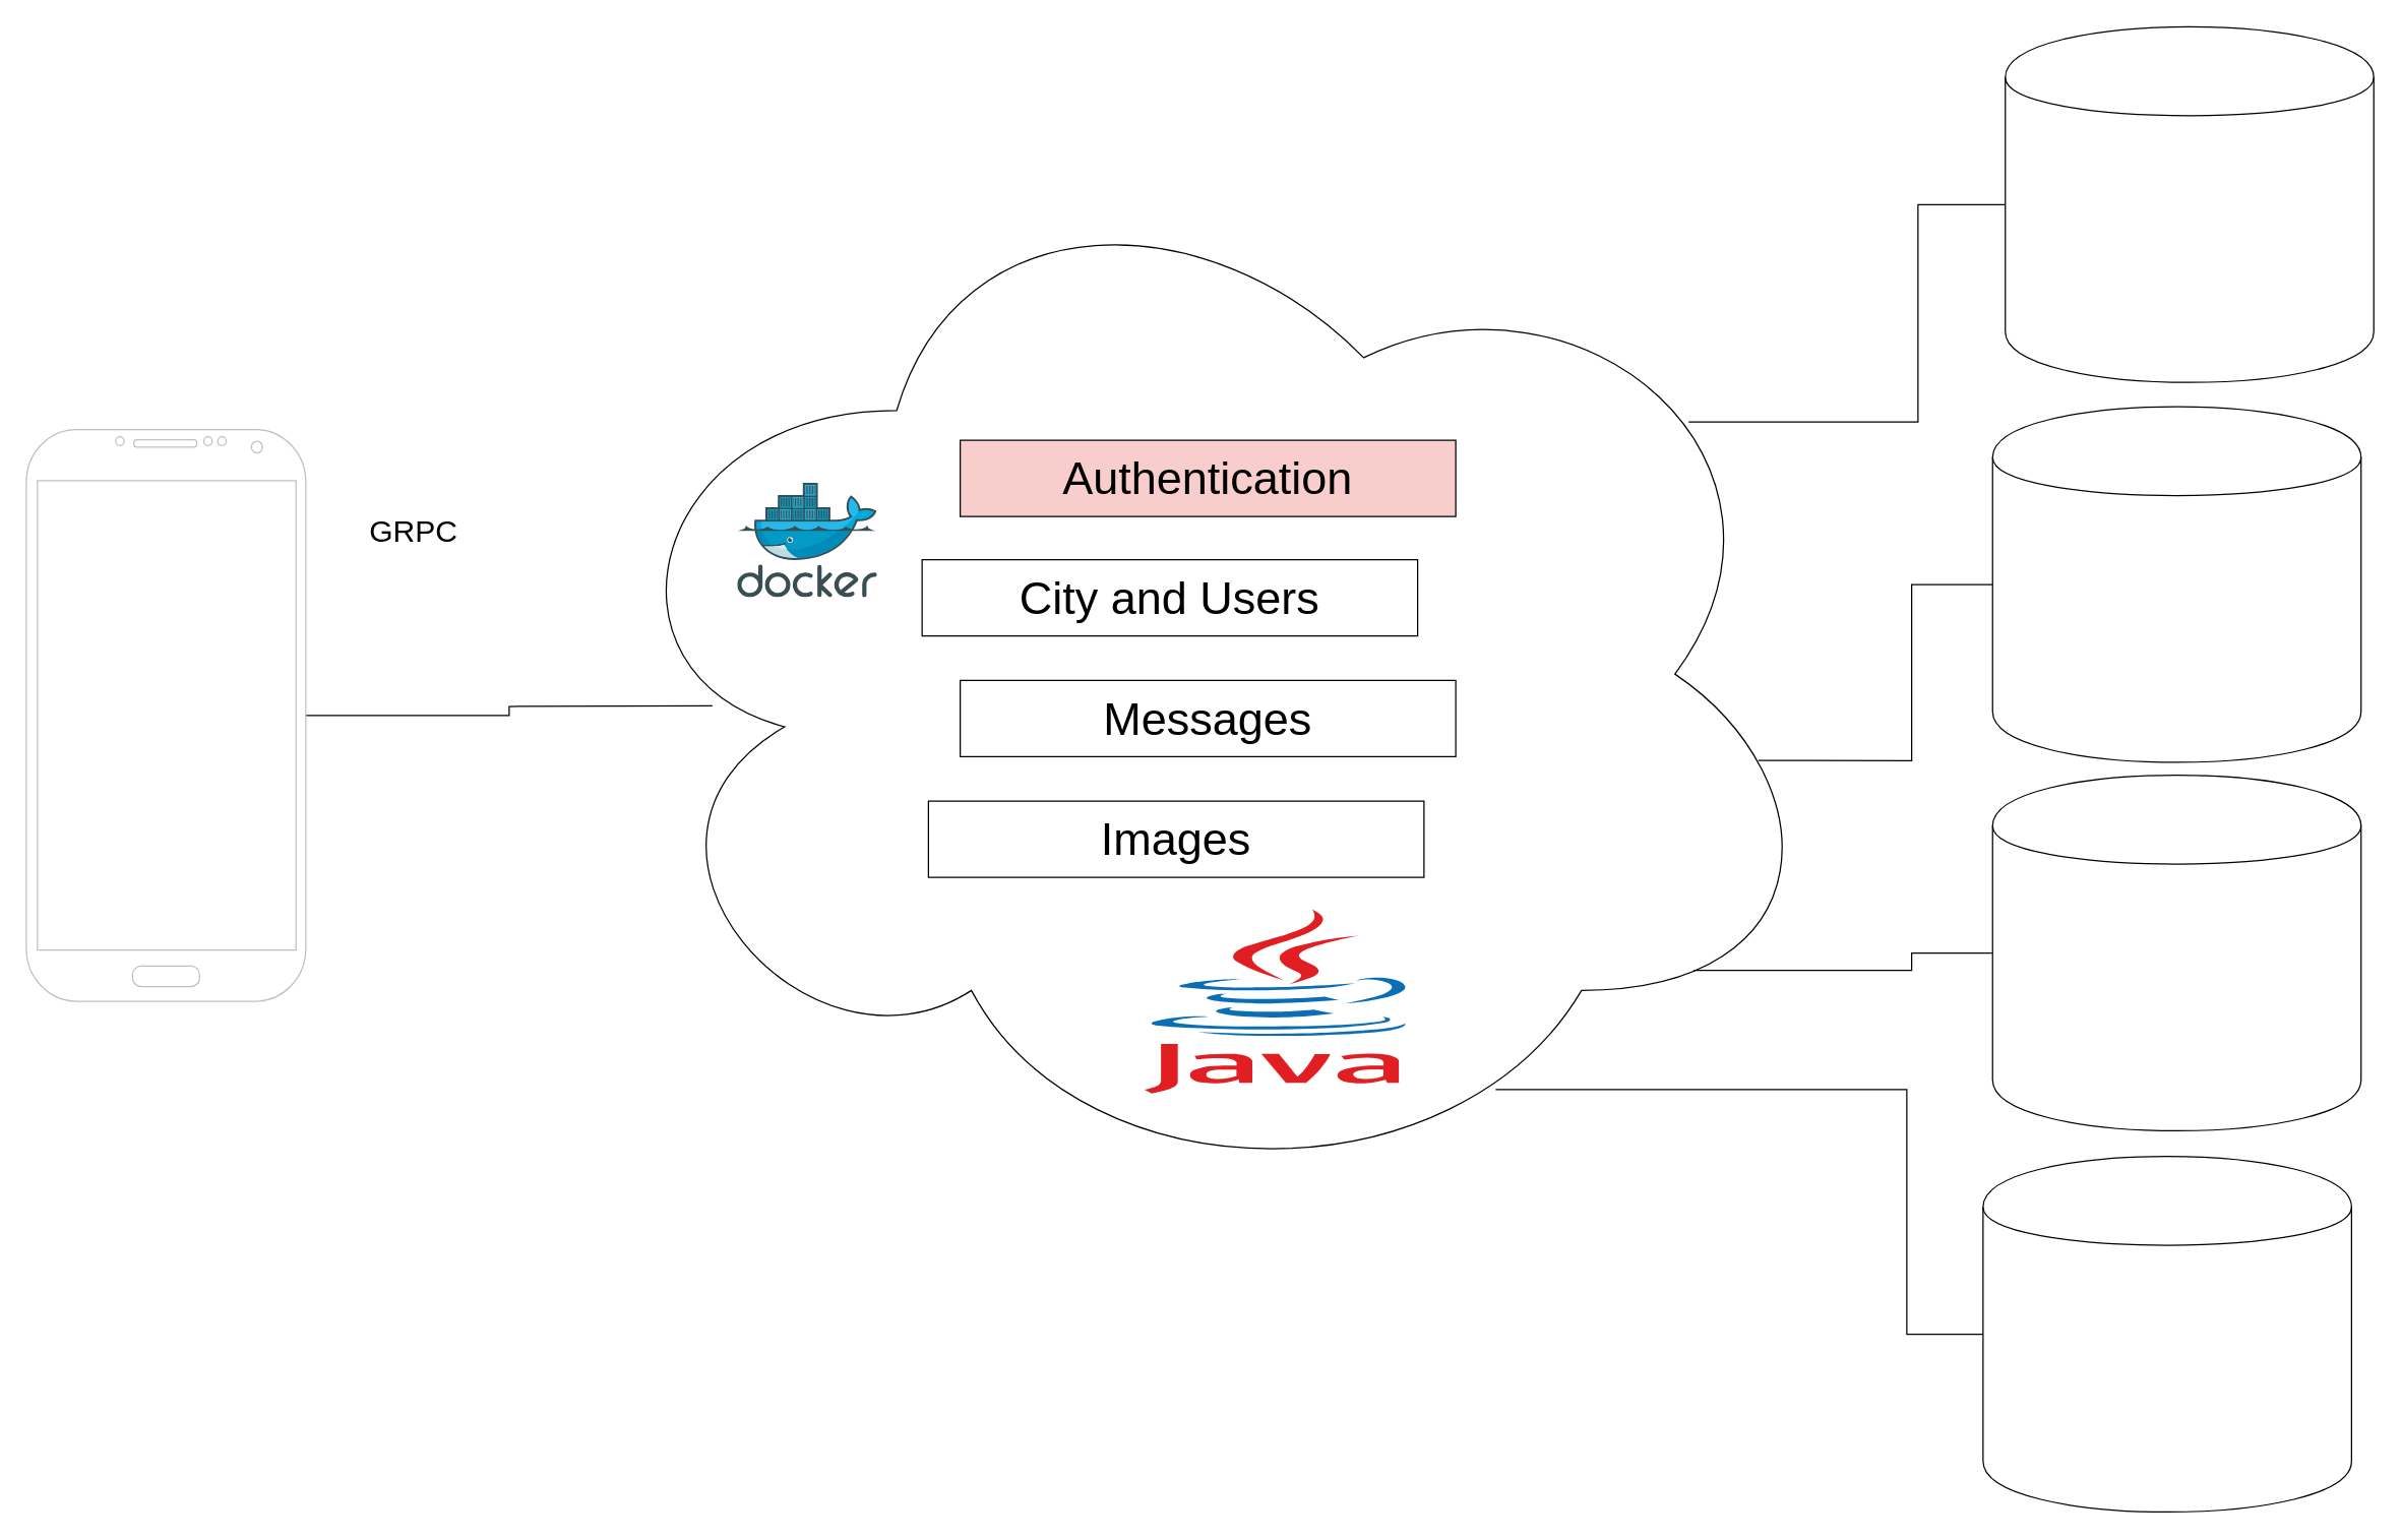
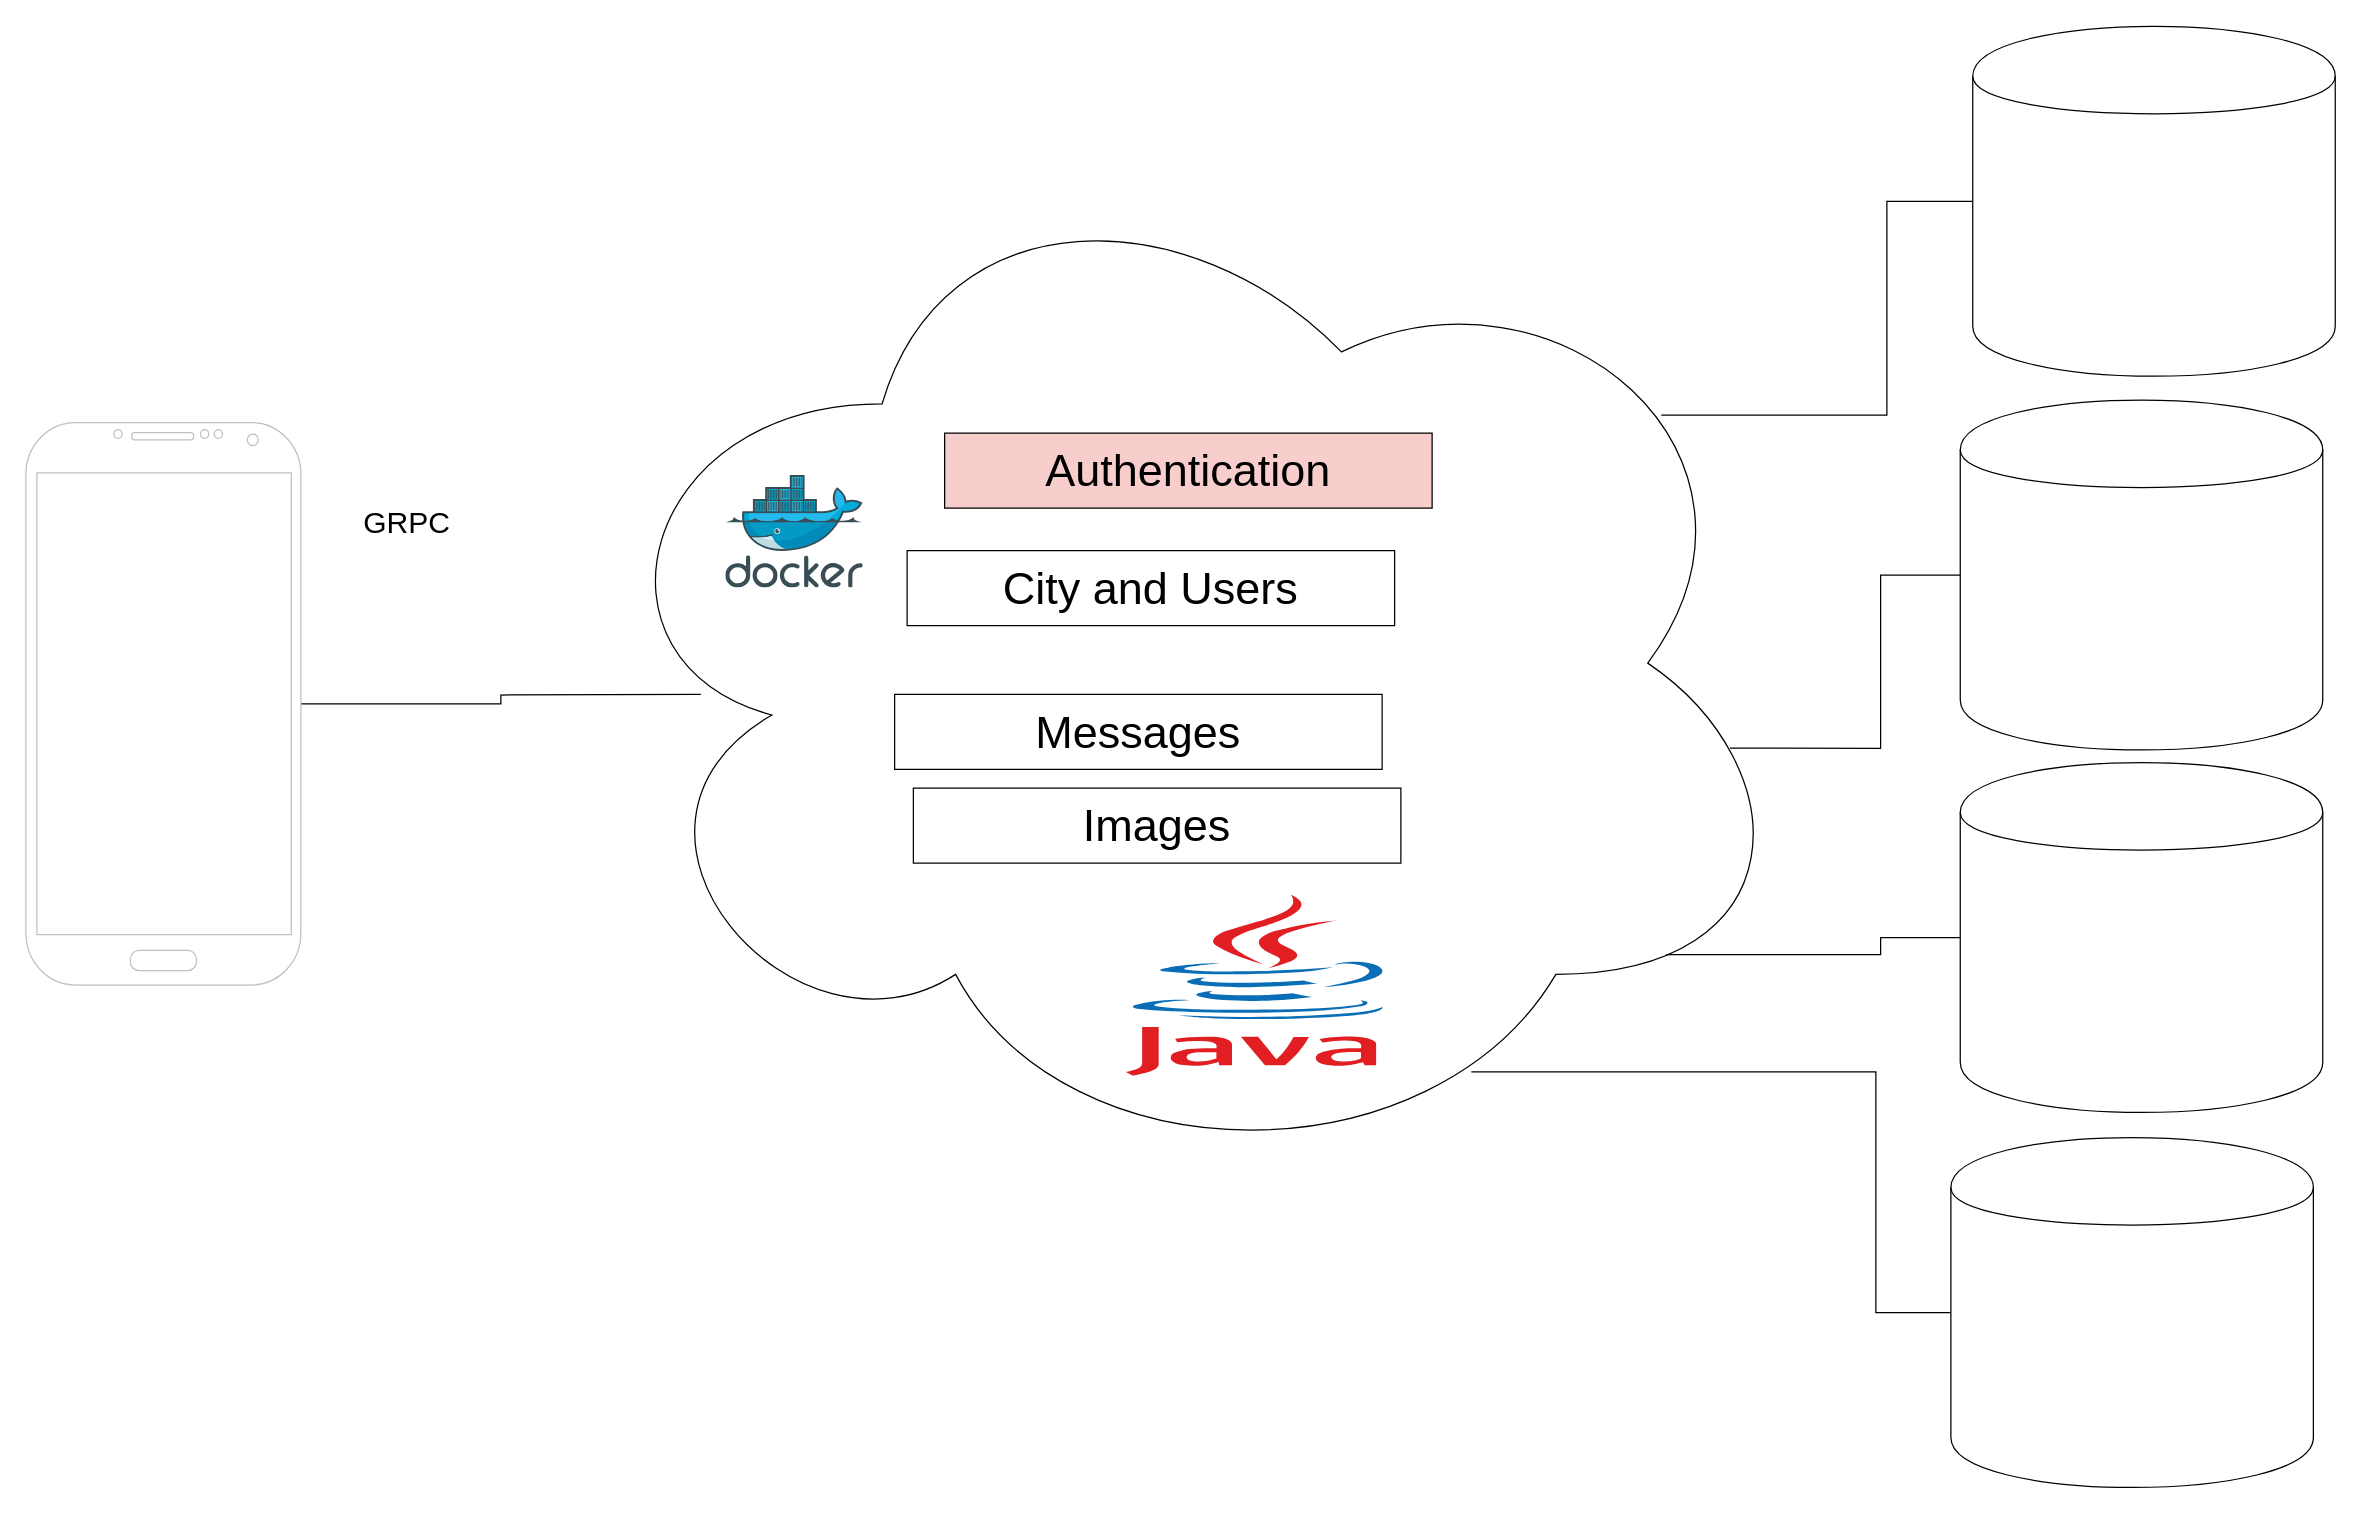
- <mxCell id="10" value="&lt;font style=&quot;font-size: 36px&quot;&gt;Messages&lt;/font&gt;" style="rounded=0;whiteSpace=wrap;html=1;" vertex="1" parent="1"><mxGeometry x="755" y="535" width="390" height="60" as="geometry" /></mxCell>
+ <mxCell id="10" value="&lt;font style=&quot;font-size: 36px&quot;&gt;Messages&lt;/font&gt;" style="rounded=0;whiteSpace=wrap;html=1;" vertex="1" parent="1"><mxGeometry x="715" y="555" width="390" height="60" as="geometry" /></mxCell>
